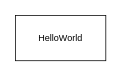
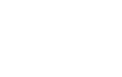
- <mxCell id="2" value="HelloWorld" style="rounded=0;whiteSpace=wrap;html=1;" vertex="1" parent="1"><mxGeometry x="20" y="20" width="120" height="60" as="geometry" /></mxCell>
